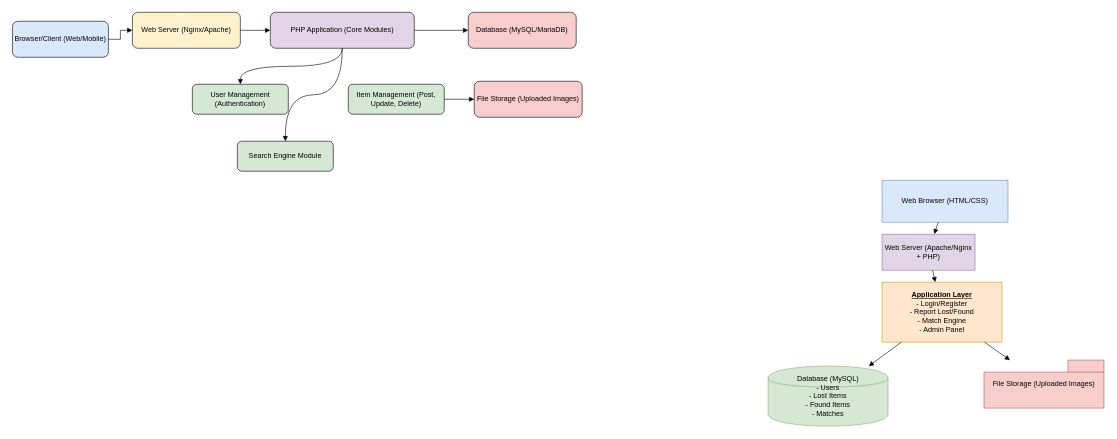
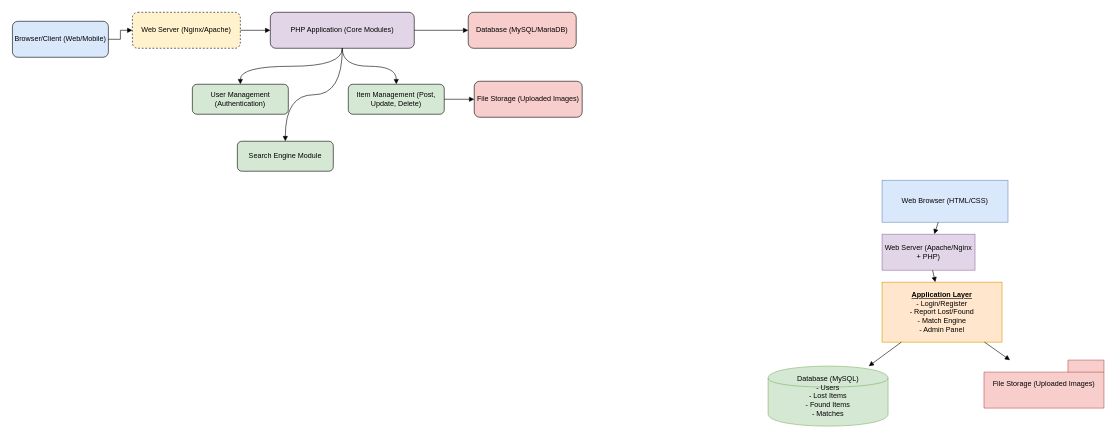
- <mxCell id="3" value="Web Server (Nginx/Apache)" style="rounded=1;whiteSpace=wrap;html=1;fillColor=#fff2cc;" vertex="1" parent="1"><mxGeometry x="220" y="20" width="180" height="60" as="geometry" /></mxCell>
+ <mxCell id="3" value="Web Server (Nginx/Apache)" style="rounded=1;whiteSpace=wrap;html=1;fillColor=#fff2cc;dashed=1;" vertex="1" parent="1"><mxGeometry x="220" y="20" width="180" height="60" as="geometry" /></mxCell>
+ <mxCell id="14" style="edgeStyle=orthogonalEdgeStyle;rounded=0;orthogonalLoop=1;jettySize=auto;html=1;endArrow=block;curved=1;" edge="1" parent="1" source="4" target="6"><mxGeometry relative="1" as="geometry" /></mxCell>
